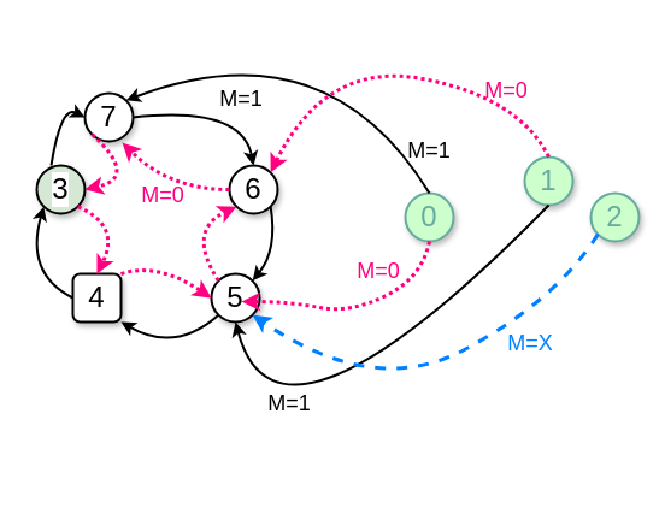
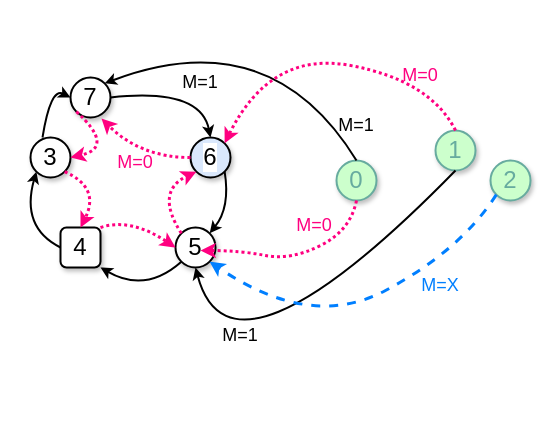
- <mxCell id="8" value="3" style="ellipse;whiteSpace=wrap;html=1;aspect=fixed;fontSize=24;textShadow=0;labelBackgroundColor=default;shadow=1;strokeWidth=2;fillColor=#d5e8d4;" parent="3" vertex="1"><mxGeometry x="10" y="70" width="40" height="40" as="geometry" /></mxCell>
+ <mxCell id="8" value="3" style="ellipse;whiteSpace=wrap;html=1;aspect=fixed;fontSize=24;textShadow=0;labelBackgroundColor=default;shadow=1;strokeWidth=2;" parent="3" vertex="1"><mxGeometry x="10" y="70" width="40" height="40" as="geometry" /></mxCell>
- <mxCell id="5" value="6" style="ellipse;whiteSpace=wrap;html=1;aspect=fixed;fontSize=24;textShadow=0;labelBackgroundColor=default;shadow=1;strokeWidth=2;" parent="3" vertex="1"><mxGeometry x="170" y="70" width="40" height="40" as="geometry" /></mxCell>
+ <mxCell id="5" value="6" style="ellipse;whiteSpace=wrap;html=1;aspect=fixed;fontSize=24;textShadow=0;labelBackgroundColor=default;shadow=1;strokeWidth=2;fillColor=#dae8fc;" parent="3" vertex="1"><mxGeometry x="170" y="70" width="40" height="40" as="geometry" /></mxCell>
